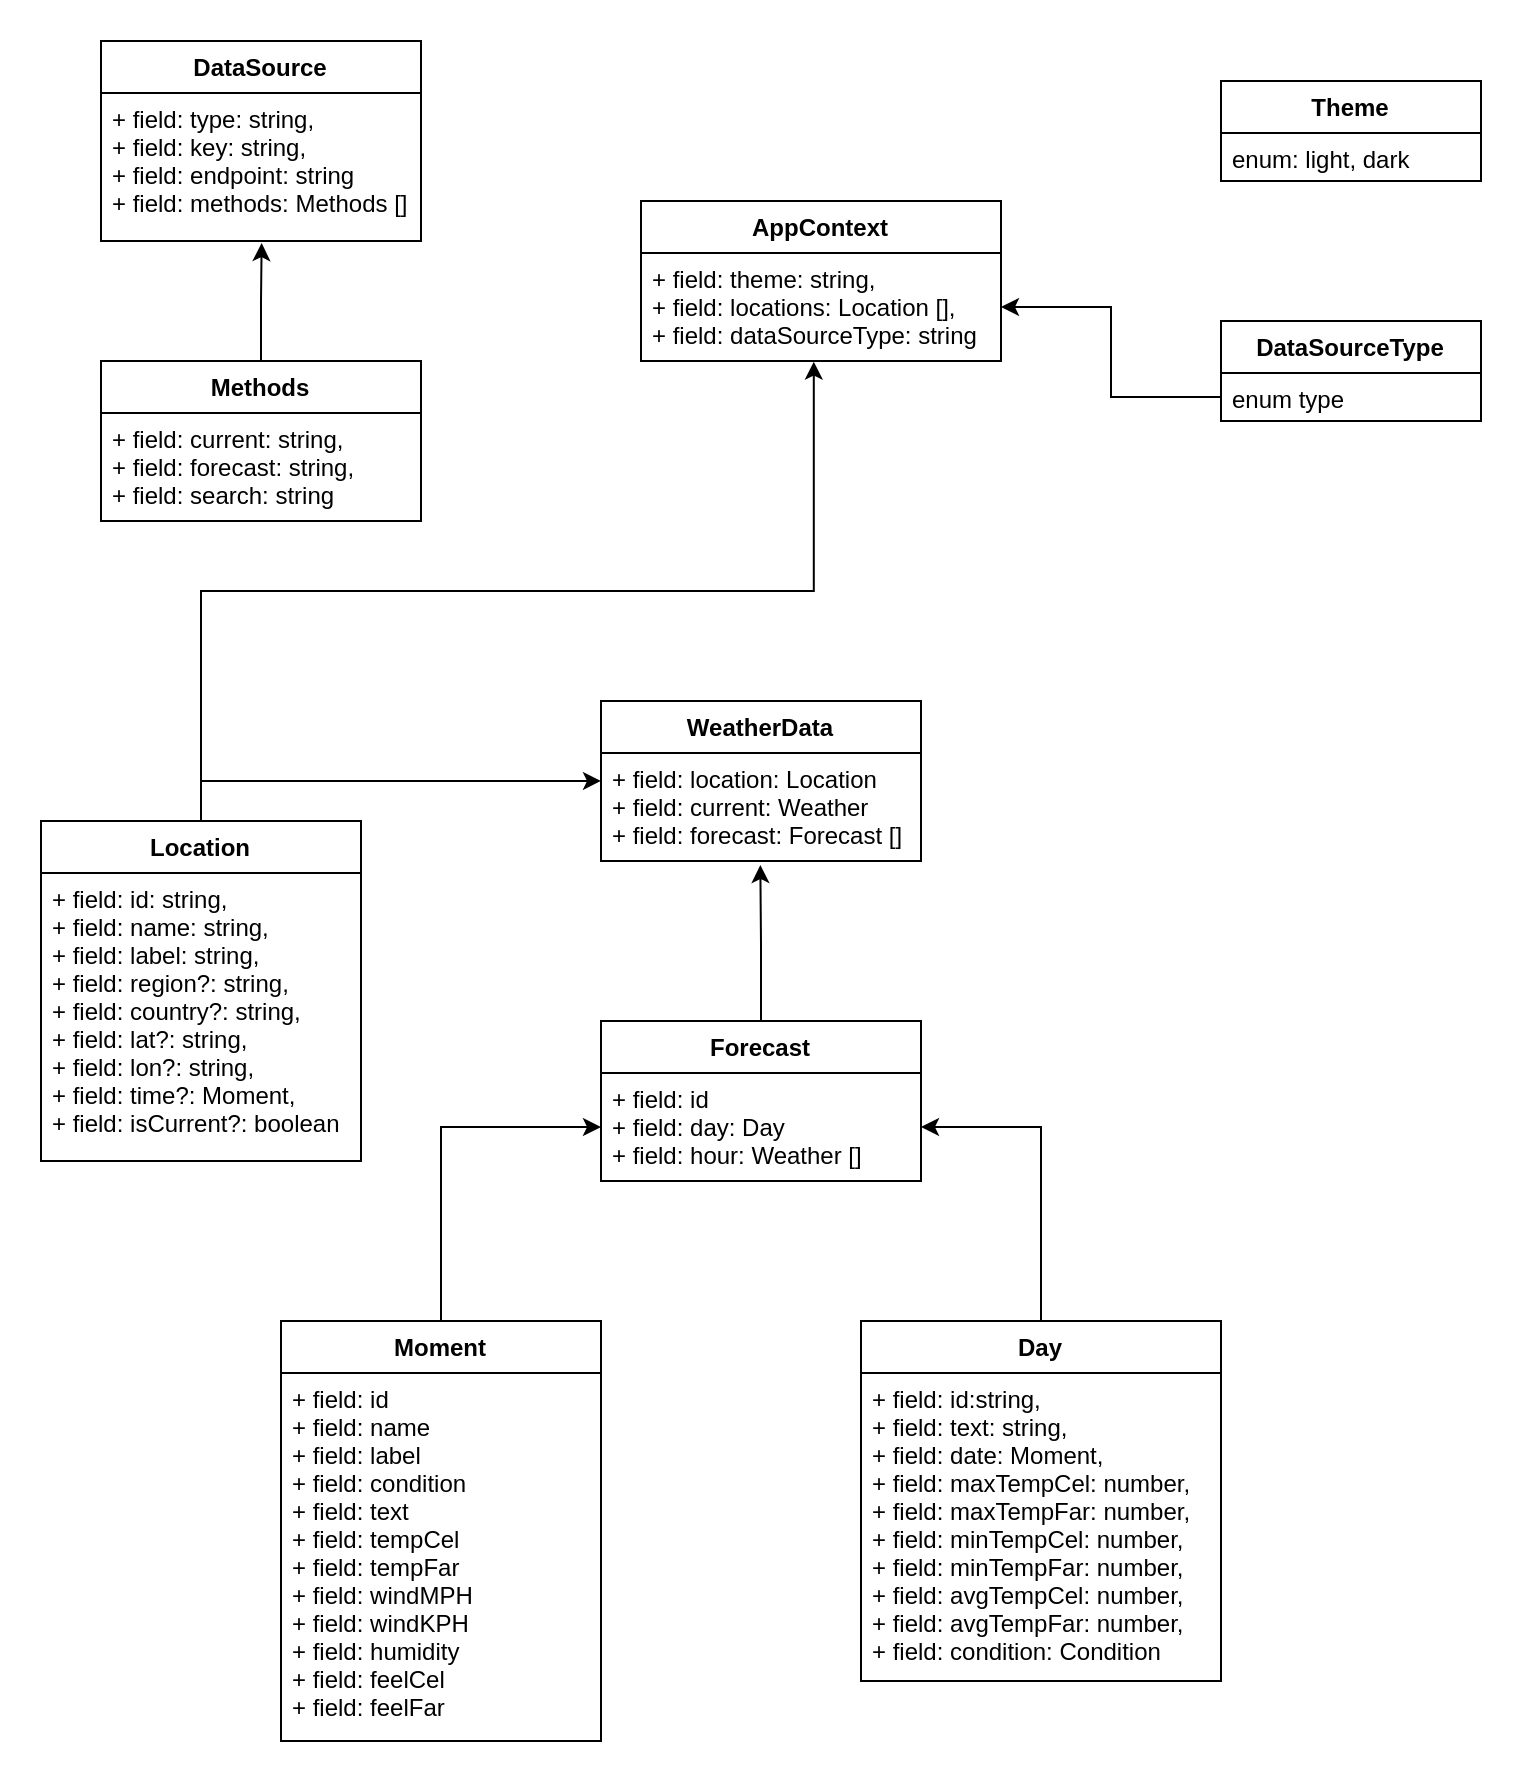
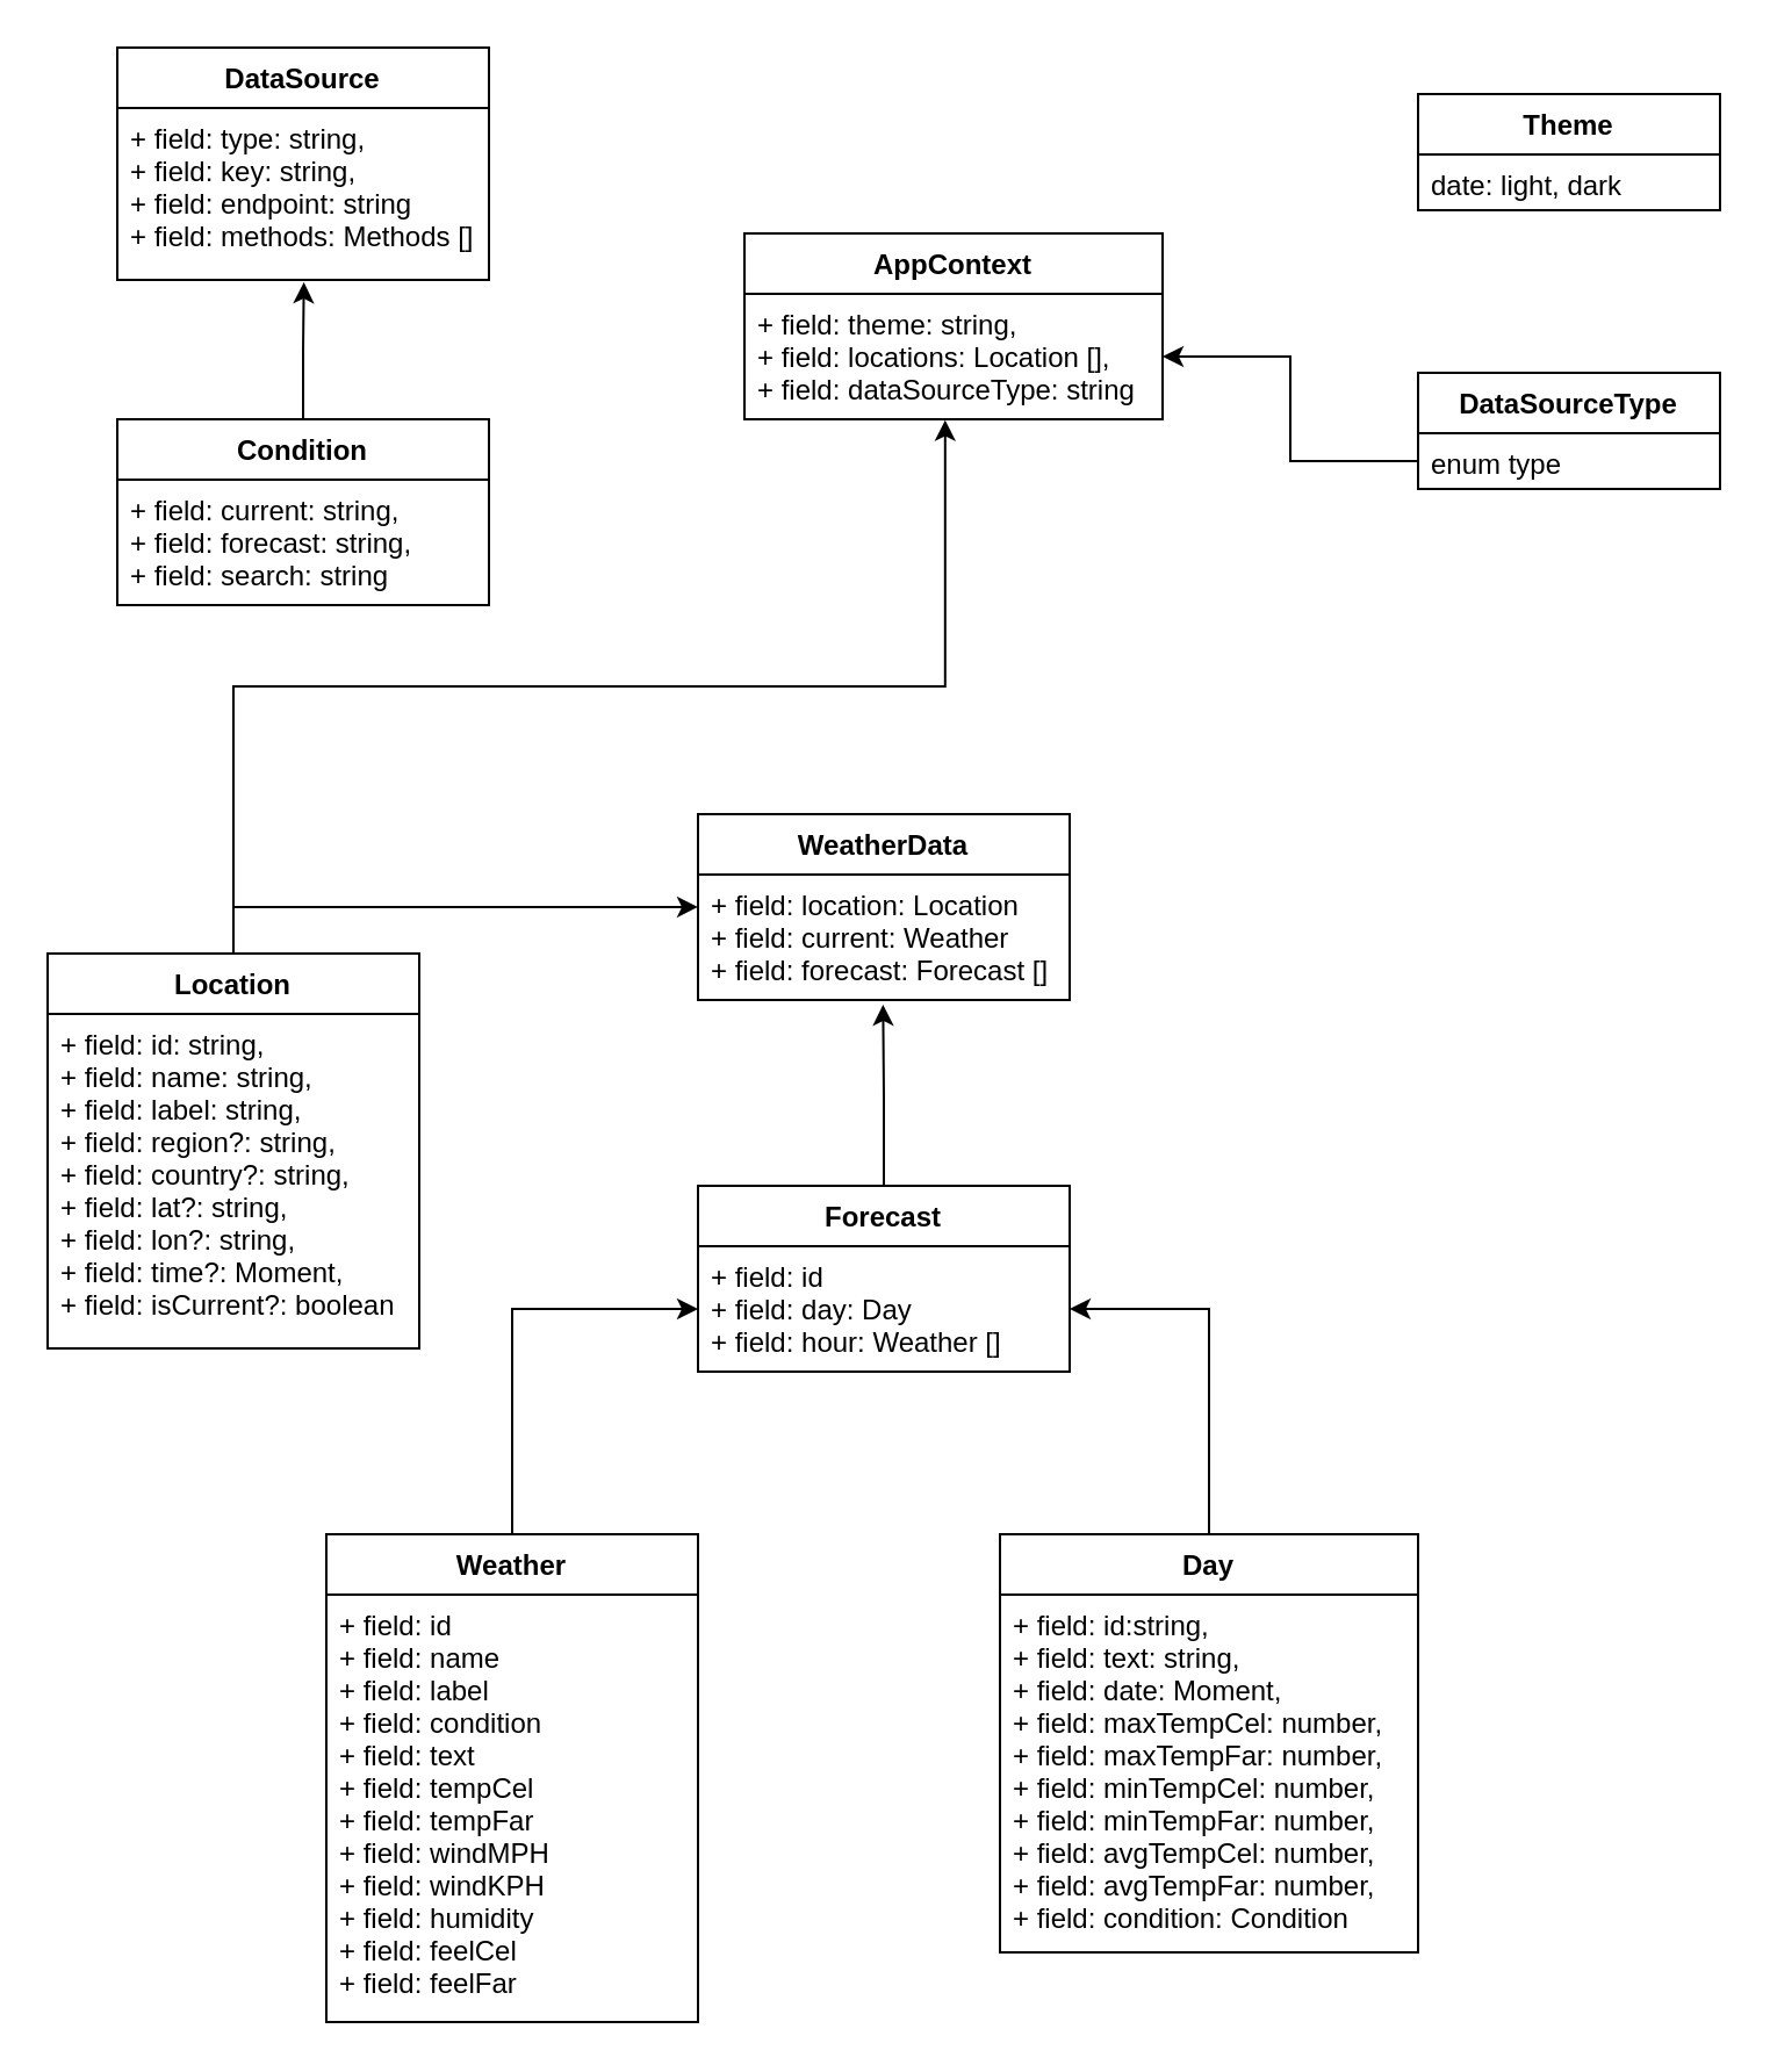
- <mxCell id="25" value="enum: light, dark" style="text;strokeColor=none;fillColor=none;align=left;verticalAlign=top;spacingLeft=4;spacingRight=4;overflow=hidden;rotatable=0;points=[[0,0.5],[1,0.5]];portConstraint=eastwest;" vertex="1" parent="24"><mxGeometry y="26" width="130" height="24" as="geometry" /></mxCell>
+ <mxCell id="25" value="date: light, dark" style="text;strokeColor=none;fillColor=none;align=left;verticalAlign=top;spacingLeft=4;spacingRight=4;overflow=hidden;rotatable=0;points=[[0,0.5],[1,0.5]];portConstraint=eastwest;" vertex="1" parent="24"><mxGeometry y="26" width="130" height="24" as="geometry" /></mxCell>
- <mxCell id="20" value="Methods" style="swimlane;fontStyle=1;align=center;verticalAlign=top;childLayout=stackLayout;horizontal=1;startSize=26;horizontalStack=0;resizeParent=1;resizeParentMax=0;resizeLast=0;collapsible=1;marginBottom=0;" vertex="1" parent="1"><mxGeometry x="50" y="180" width="160" height="80" as="geometry" /></mxCell>
+ <mxCell id="20" value="Condition" style="swimlane;fontStyle=1;align=center;verticalAlign=top;childLayout=stackLayout;horizontal=1;startSize=26;horizontalStack=0;resizeParent=1;resizeParentMax=0;resizeLast=0;collapsible=1;marginBottom=0;" vertex="1" parent="1"><mxGeometry x="50" y="180" width="160" height="80" as="geometry" /></mxCell>
- <mxCell id="3" value="Moment" style="swimlane;fontStyle=1;align=center;verticalAlign=top;childLayout=stackLayout;horizontal=1;startSize=26;horizontalStack=0;resizeParent=1;resizeParentMax=0;resizeLast=0;collapsible=1;marginBottom=0;" vertex="1" parent="1"><mxGeometry x="140" y="660" width="160" height="210" as="geometry" /></mxCell>
+ <mxCell id="3" value="Weather" style="swimlane;fontStyle=1;align=center;verticalAlign=top;childLayout=stackLayout;horizontal=1;startSize=26;horizontalStack=0;resizeParent=1;resizeParentMax=0;resizeLast=0;collapsible=1;marginBottom=0;" vertex="1" parent="1"><mxGeometry x="140" y="660" width="160" height="210" as="geometry" /></mxCell>
